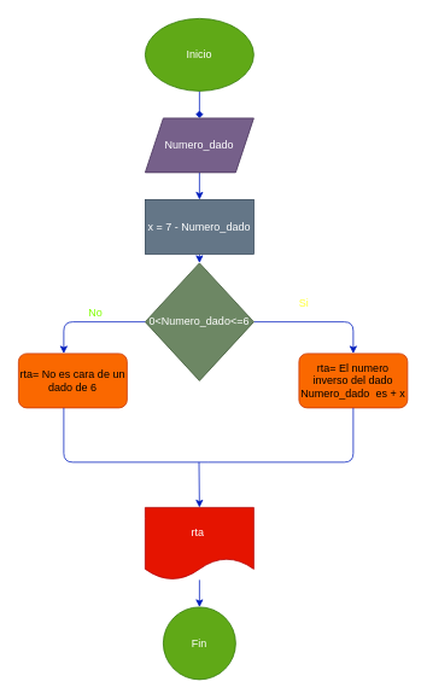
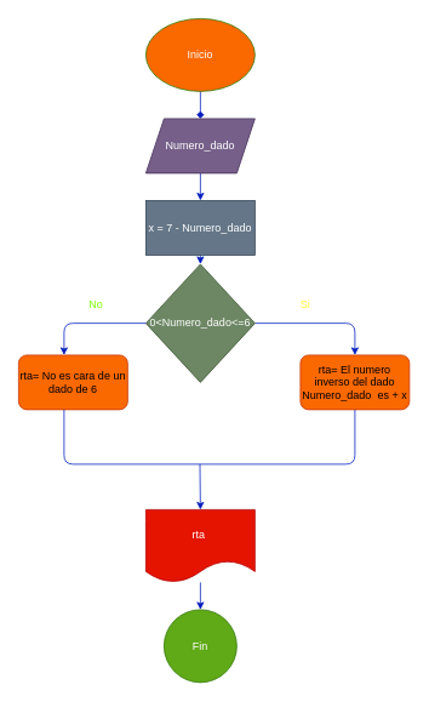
- <mxCell id="3" value="Inicio" style="ellipse;whiteSpace=wrap;html=1;fillColor=#60a917;fontColor=#ffffff;strokeColor=#2D7600;" vertex="1" parent="1"><mxGeometry x="160" y="20" width="120" height="80" as="geometry" /></mxCell>
+ <mxCell id="3" value="Inicio" style="ellipse;whiteSpace=wrap;html=1;fillColor=#fa6800;fontColor=#ffffff;strokeColor=#2D7600;" vertex="1" parent="1"><mxGeometry x="160" y="20" width="120" height="80" as="geometry" /></mxCell>
- <mxCell id="11" value="&lt;font color=&quot;#80ff00&quot;&gt;No&lt;/font&gt;" style="text;html=1;align=center;verticalAlign=middle;resizable=0;points=[];autosize=1;strokeColor=none;fillColor=none;" vertex="1" parent="1"><mxGeometry x="85" y="330" width="40" height="30" as="geometry" /></mxCell>
+ <mxCell id="11" value="&lt;font color=&quot;#80ff00&quot;&gt;No&lt;/font&gt;" style="text;html=1;align=center;verticalAlign=middle;resizable=0;points=[];autosize=1;strokeColor=none;fillColor=none;" vertex="1" parent="1"><mxGeometry x="85" y="320" width="40" height="30" as="geometry" /></mxCell>
